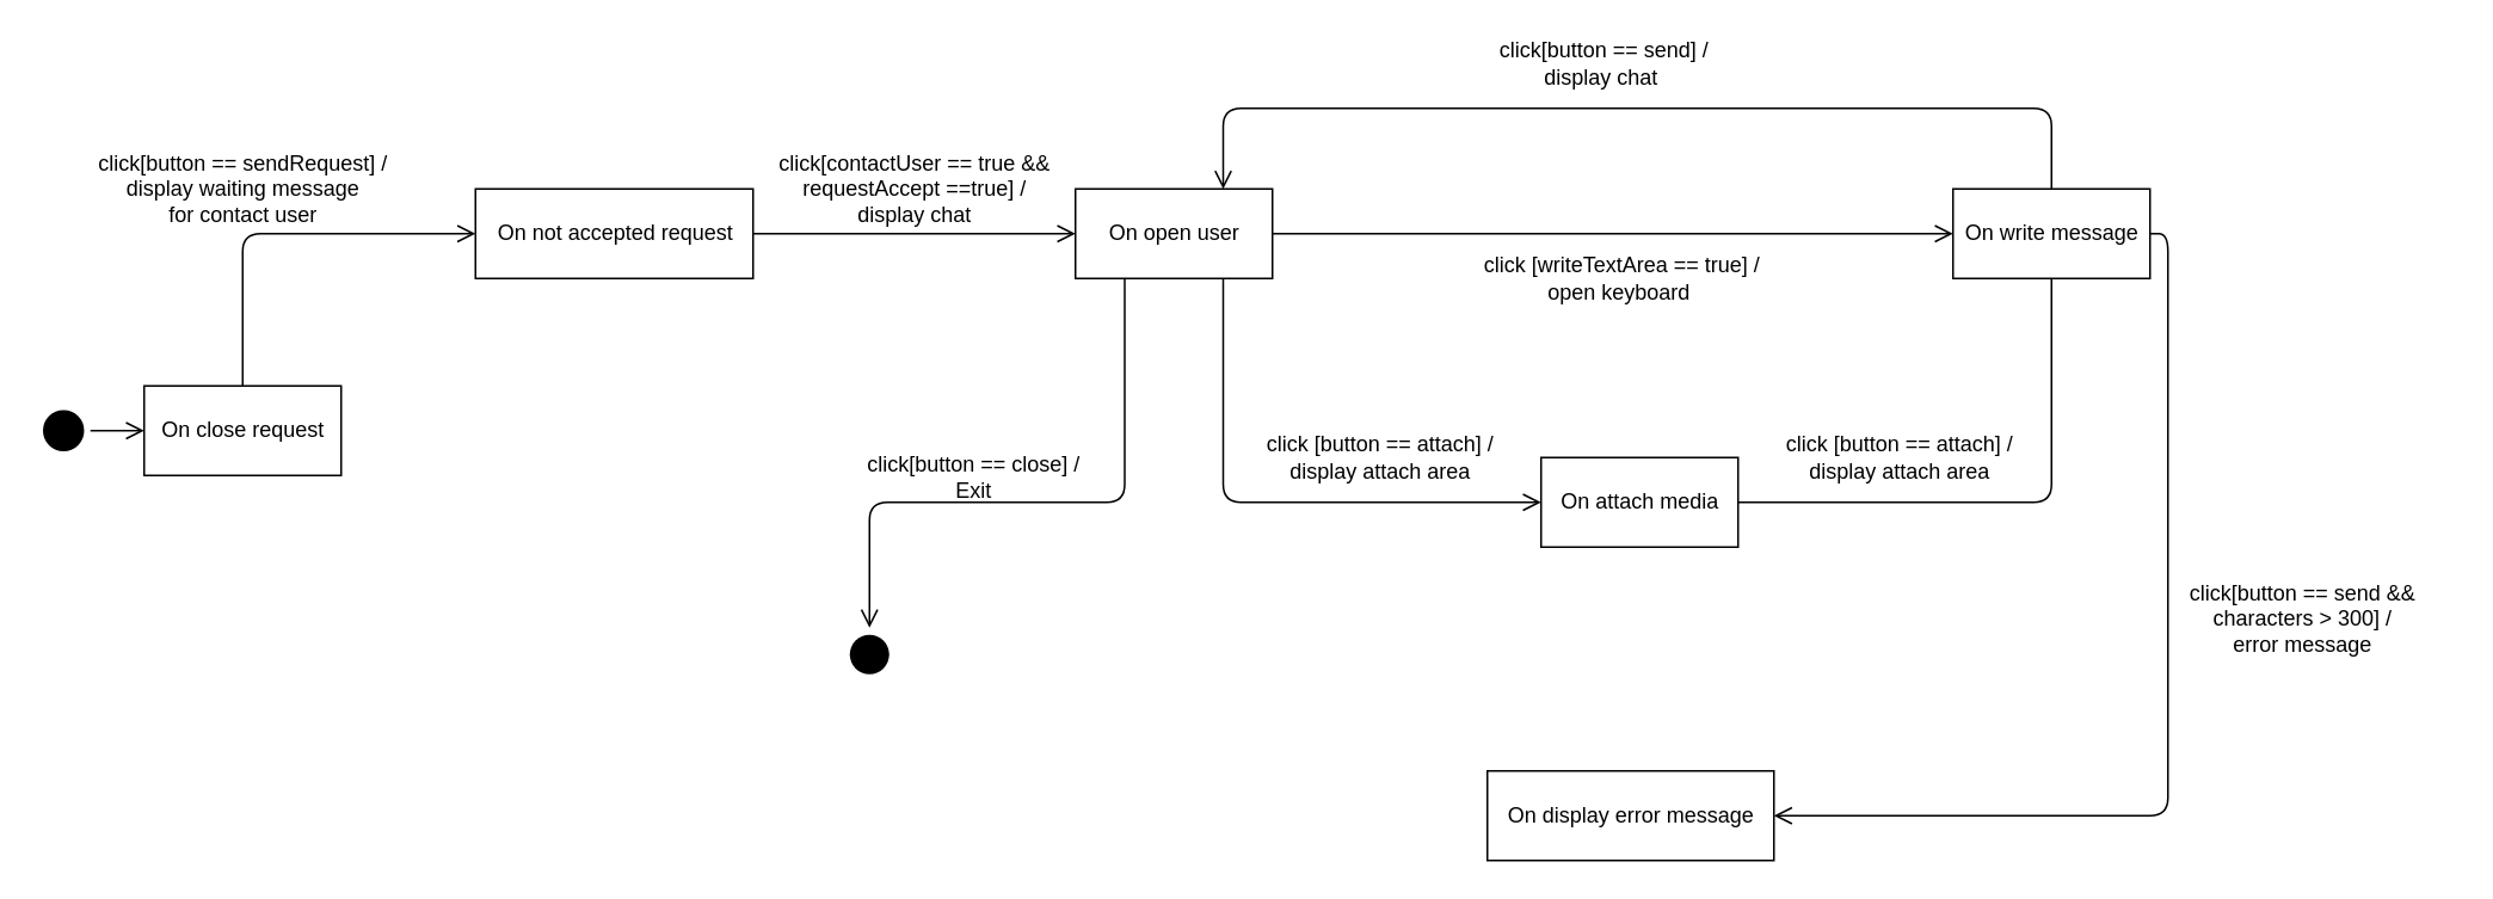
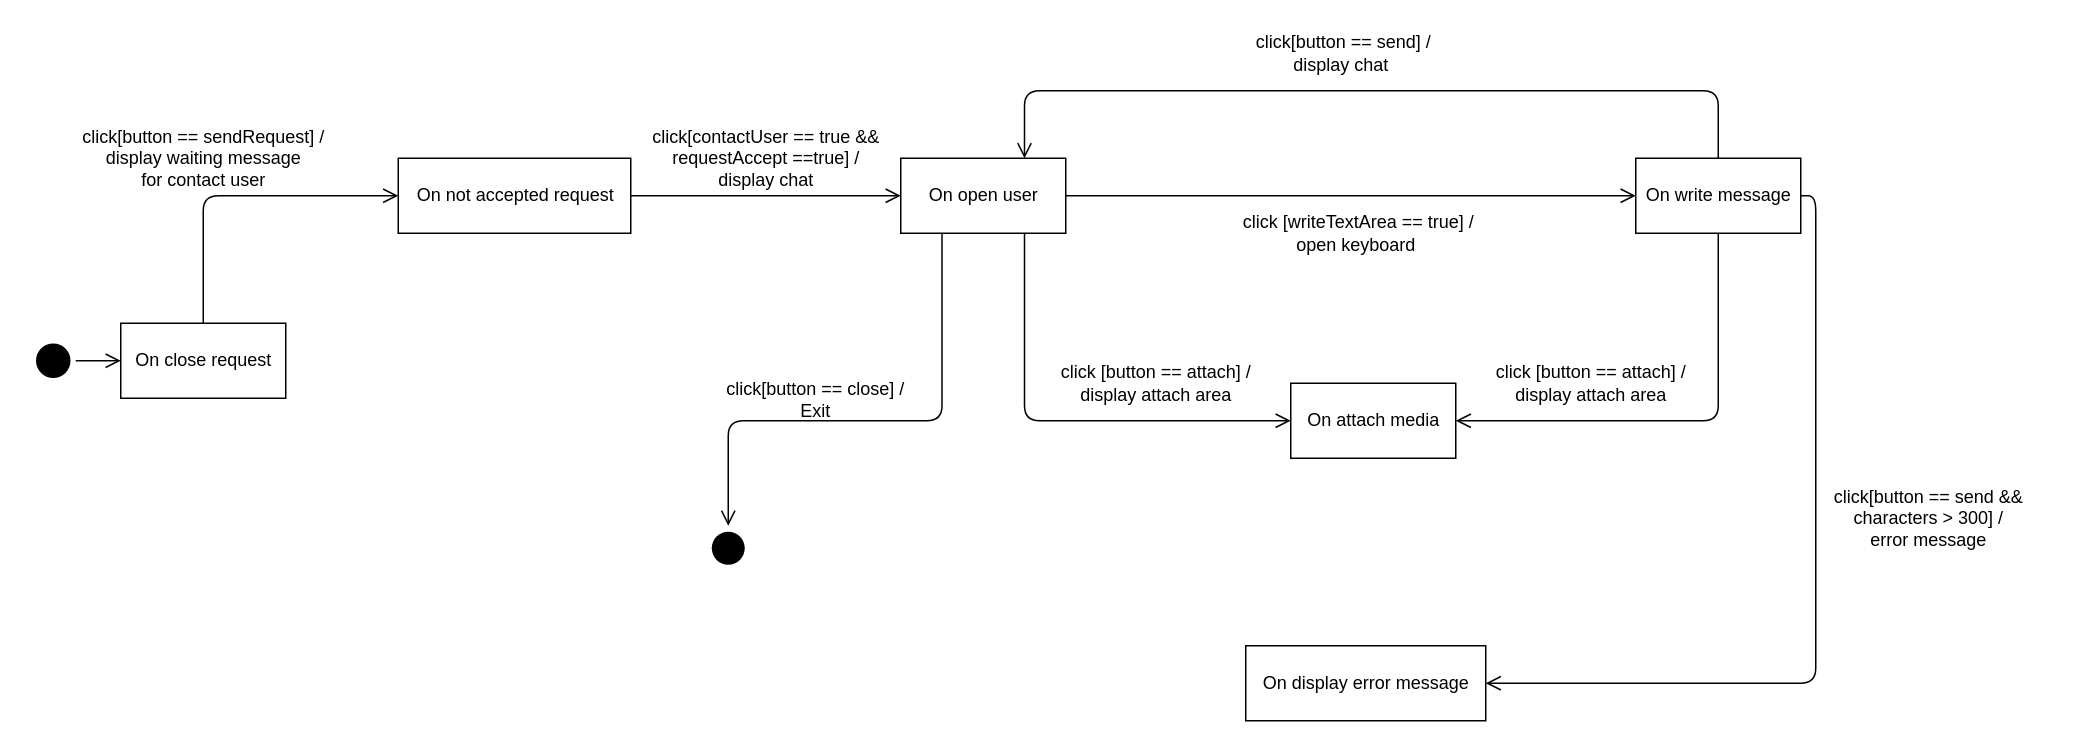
- <mxCell id="11" value="" style="edgeStyle=orthogonalEdgeStyle;html=1;verticalAlign=bottom;endArrow=none;endSize=8;strokeColor=#000000;entryX=1;entryY=0.5;entryDx=0;entryDy=0;exitX=0.5;exitY=1;exitDx=0;exitDy=0;" parent="1" source="5" target="9" edge="1"><mxGeometry relative="1" as="geometry"><mxPoint x="766" y="515" as="targetPoint" /><mxPoint x="640" y="435" as="sourcePoint" /><Array as="points"><mxPoint x="1145" y="280" /></Array></mxGeometry></mxCell>
+ <mxCell id="11" value="" style="edgeStyle=orthogonalEdgeStyle;html=1;verticalAlign=bottom;endArrow=open;endSize=8;strokeColor=#000000;entryX=1;entryY=0.5;entryDx=0;entryDy=0;exitX=0.5;exitY=1;exitDx=0;exitDy=0;" parent="1" source="5" target="9" edge="1"><mxGeometry relative="1" as="geometry"><mxPoint x="766" y="515" as="targetPoint" /><mxPoint x="640" y="435" as="sourcePoint" /><Array as="points"><mxPoint x="1145" y="280" /></Array></mxGeometry></mxCell>
